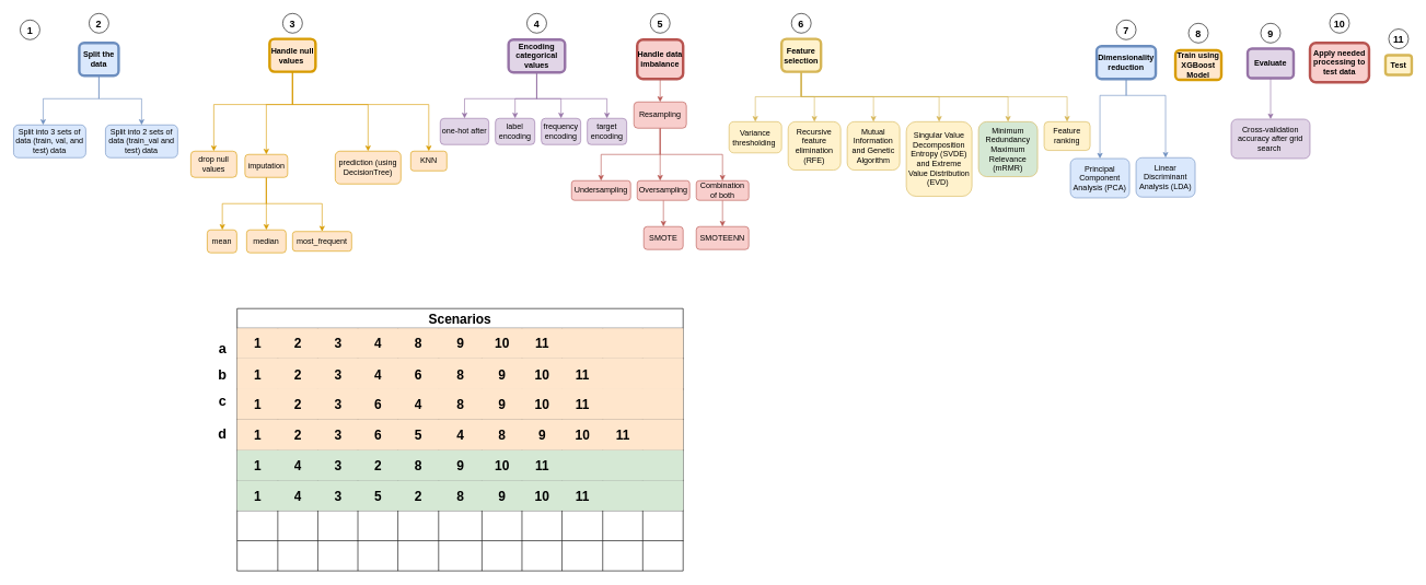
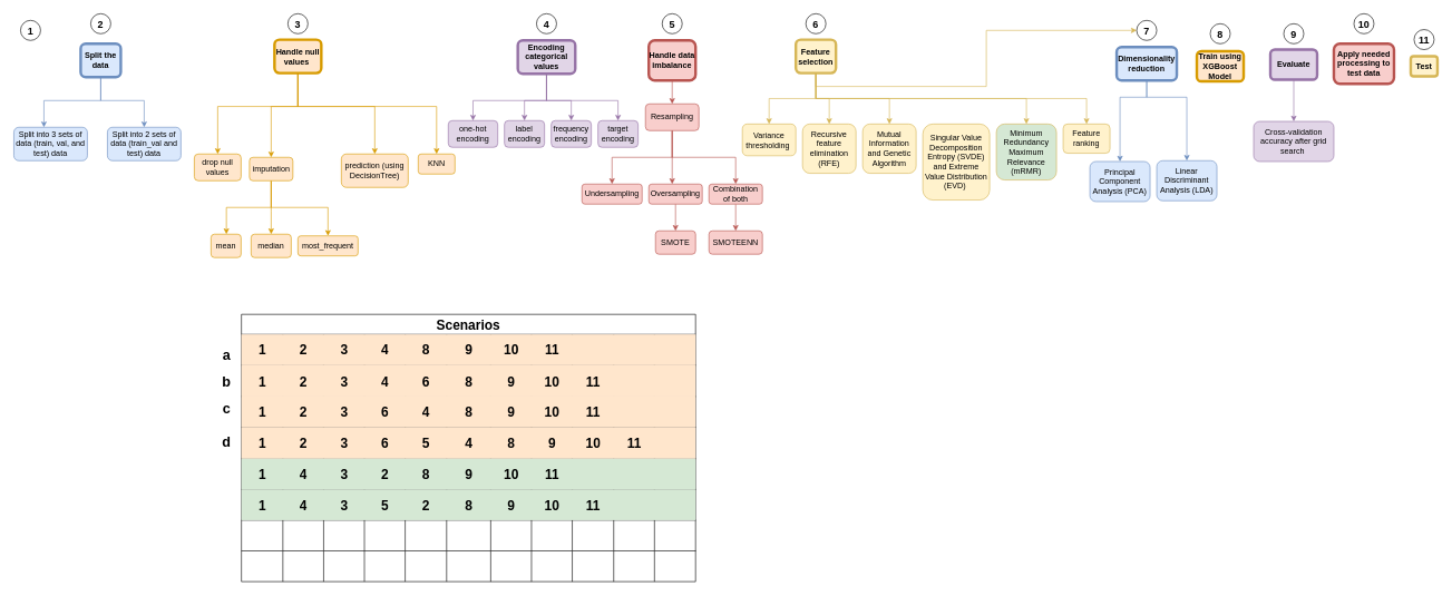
- <mxCell id="17" style="edgeStyle=orthogonalEdgeStyle;rounded=0;orthogonalLoop=1;jettySize=auto;html=1;exitX=0.5;exitY=1;exitDx=0;exitDy=0;fillColor=#fff2cc;strokeColor=#d6b656;" edge="1" parent="1" source="20" target="62"><mxGeometry relative="1" as="geometry" /></mxCell>
+ <mxCell id="17" style="edgeStyle=orthogonalEdgeStyle;rounded=0;orthogonalLoop=1;jettySize=auto;html=1;exitX=0.5;exitY=1;exitDx=0;exitDy=0;fillColor=#fff2cc;strokeColor=#d6b656;" edge="1" parent="1" source="20" target="74"><mxGeometry relative="1" as="geometry" /></mxCell>
- <mxCell id="41" value="one-hot after" style="whiteSpace=wrap;html=1;rounded=1;fillColor=#e1d5e7;strokeColor=#9673a6;" vertex="1" parent="1"><mxGeometry x="670" y="180" width="74" height="40" as="geometry" /></mxCell>
+ <mxCell id="41" value="one-hot encoding" style="whiteSpace=wrap;html=1;rounded=1;fillColor=#e1d5e7;strokeColor=#9673a6;" vertex="1" parent="1"><mxGeometry x="670" y="180" width="74" height="40" as="geometry" /></mxCell>
